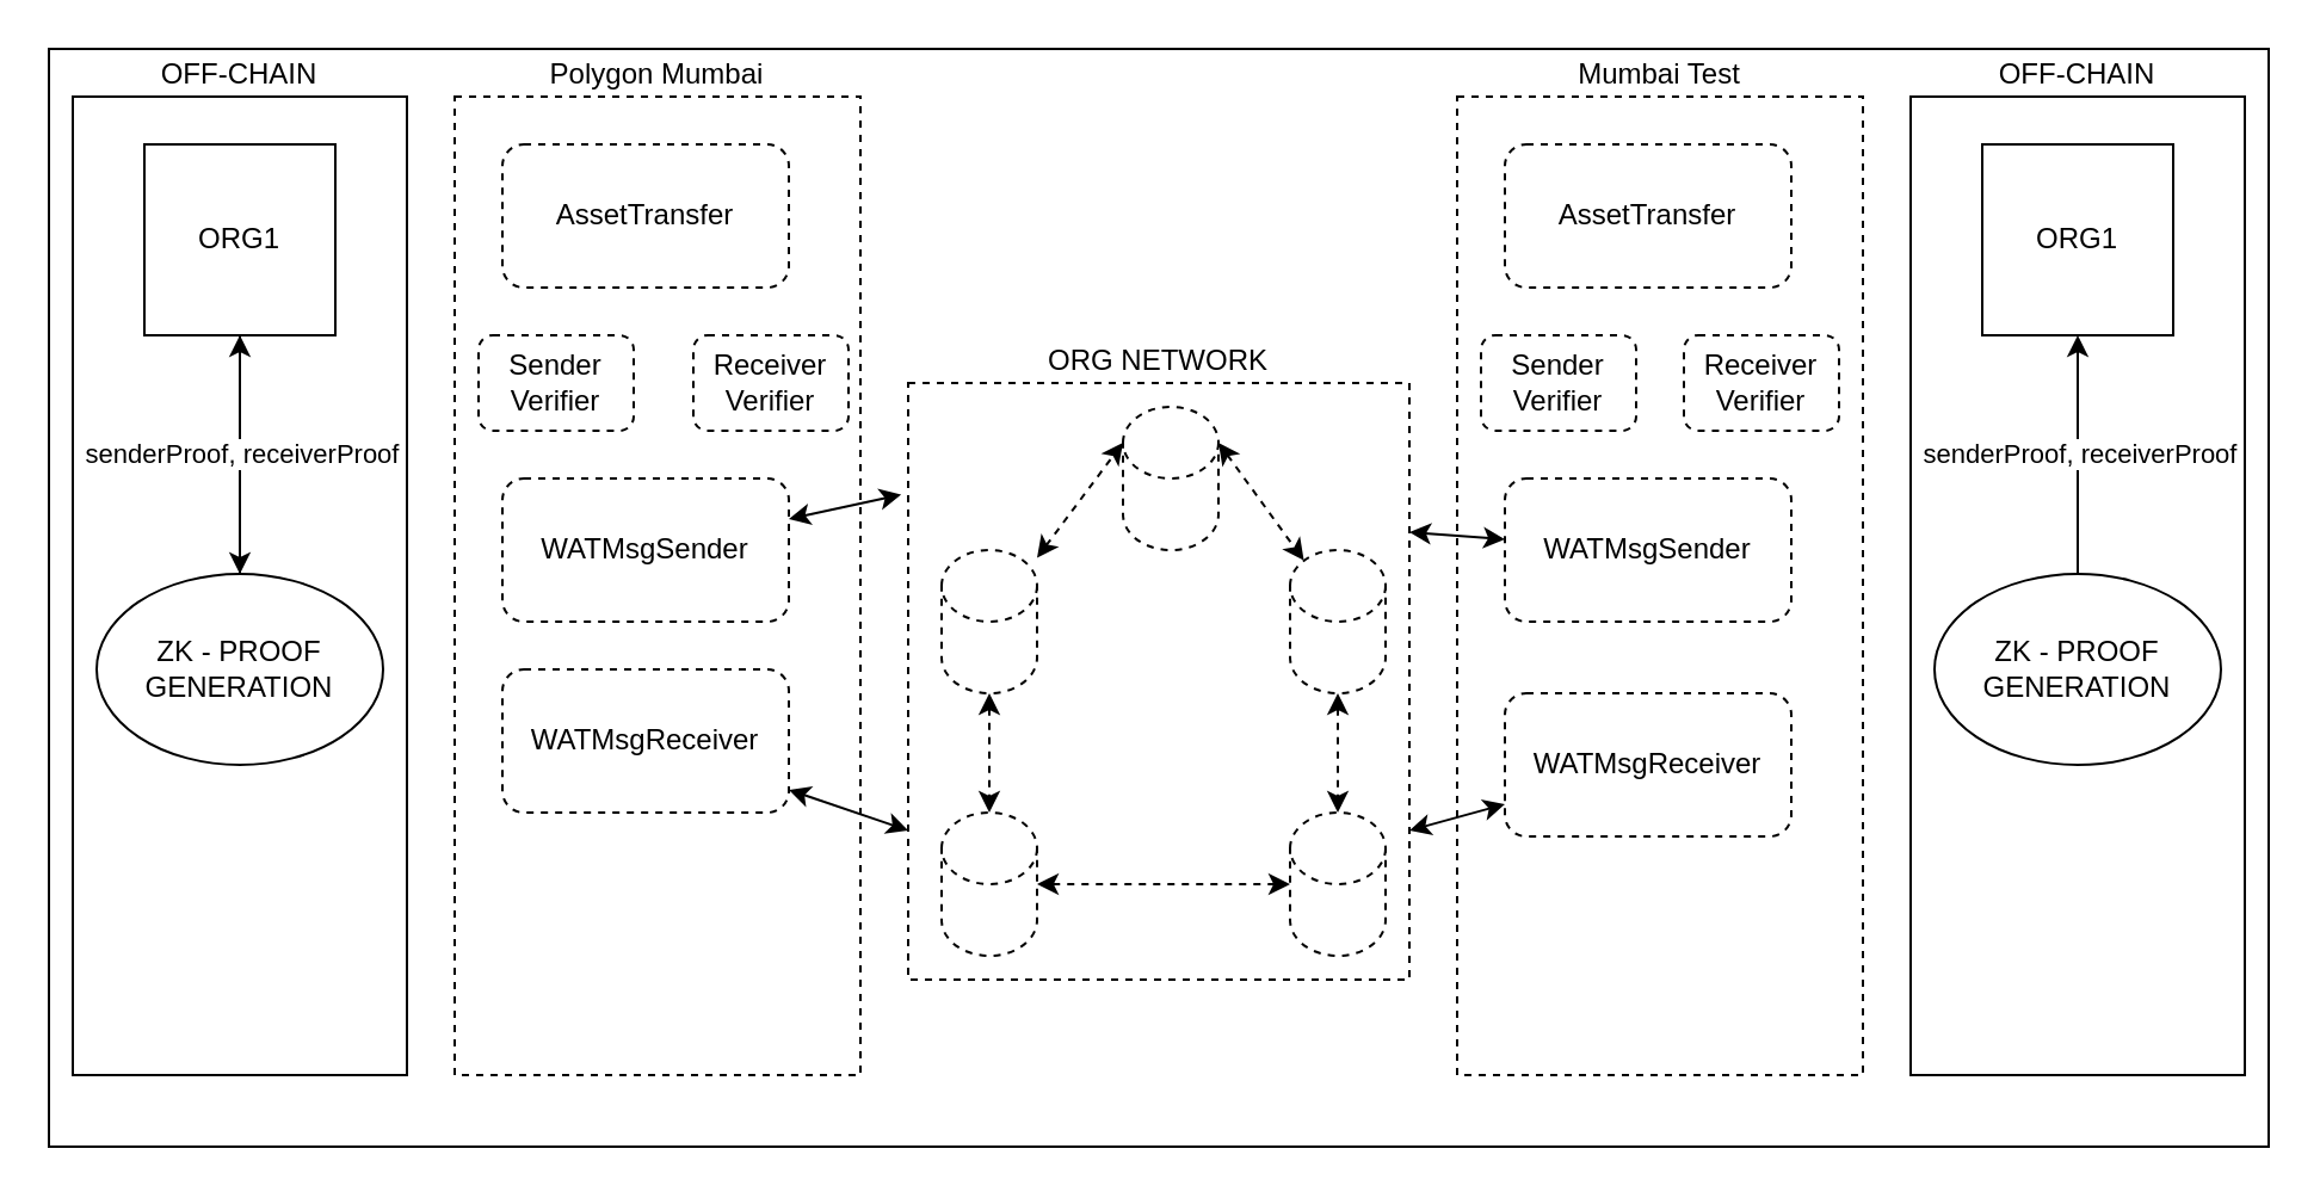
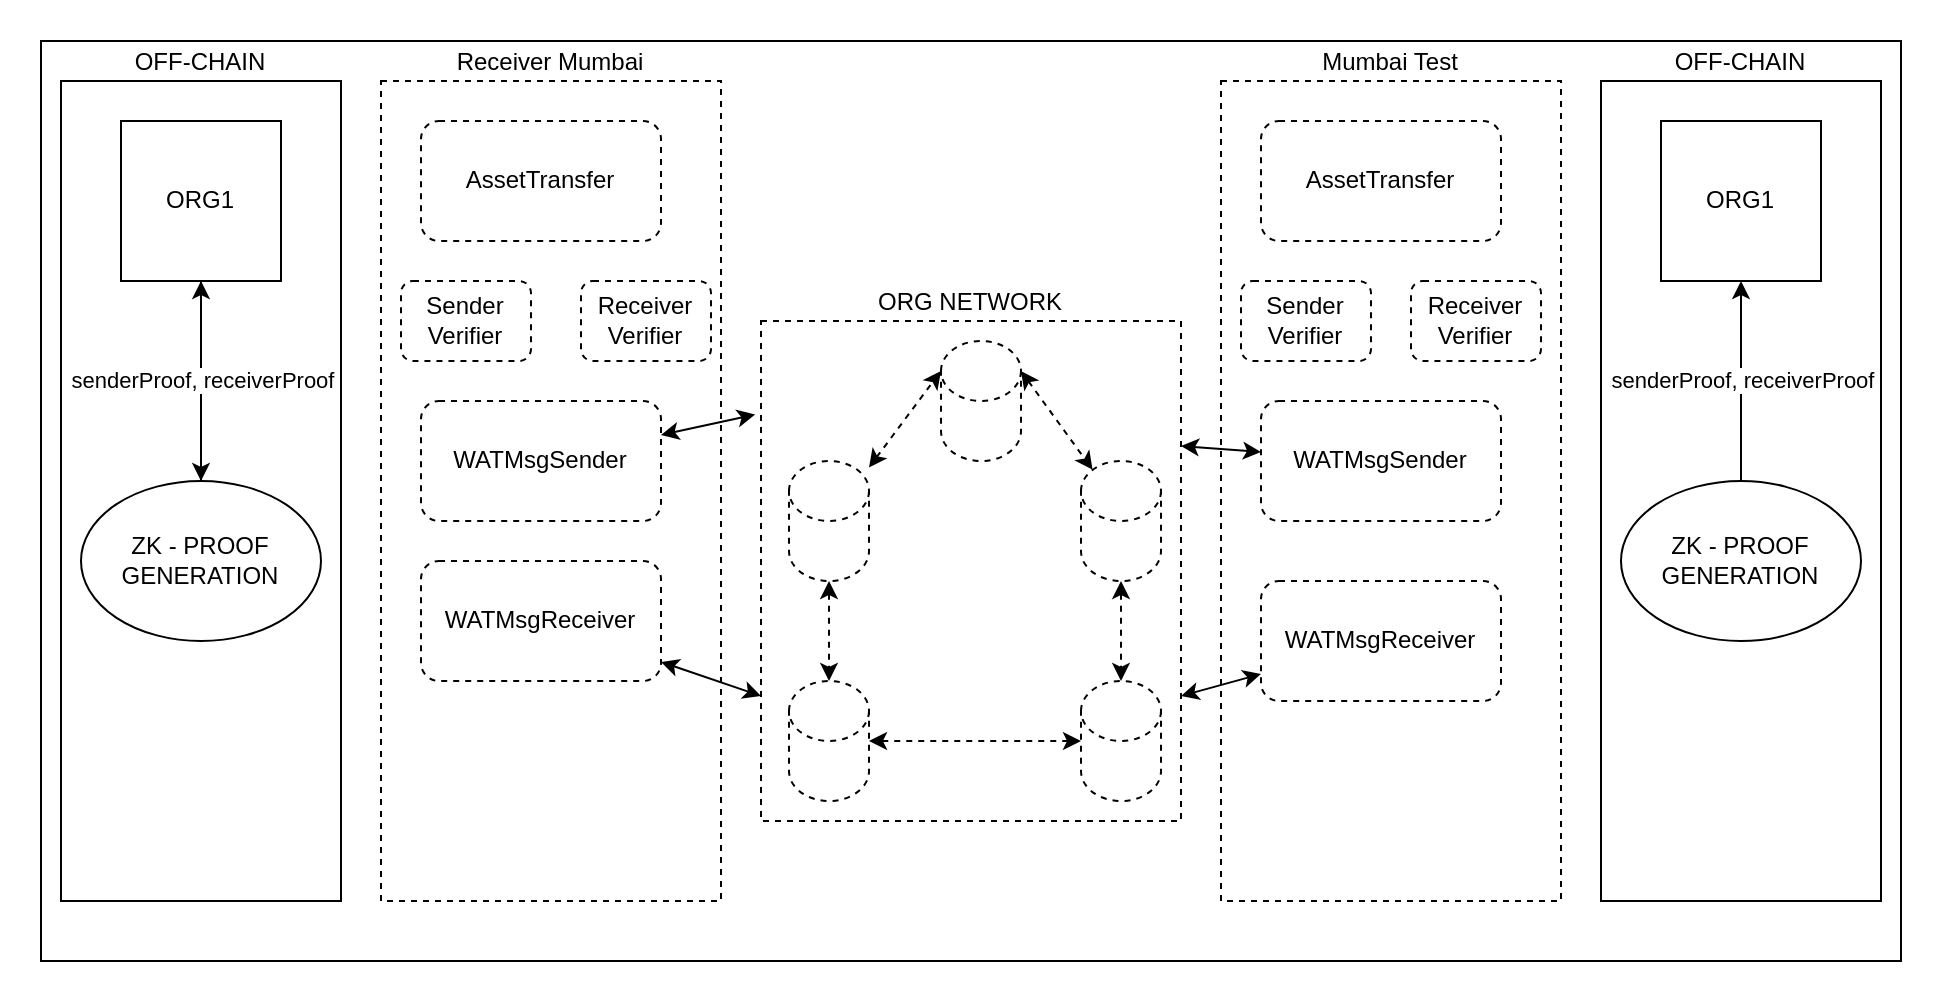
- <mxCell id="14" value="Polygon Mumbai" style="rounded=0;whiteSpace=wrap;html=1;dashed=1;labelPosition=center;verticalLabelPosition=top;align=center;verticalAlign=bottom;" vertex="1" parent="1"><mxGeometry x="190" y="40" width="170" height="410" as="geometry" /></mxCell>
+ <mxCell id="14" value="Receiver Mumbai" style="rounded=0;whiteSpace=wrap;html=1;dashed=1;labelPosition=center;verticalLabelPosition=top;align=center;verticalAlign=bottom;" vertex="1" parent="1"><mxGeometry x="190" y="40" width="170" height="410" as="geometry" /></mxCell>
